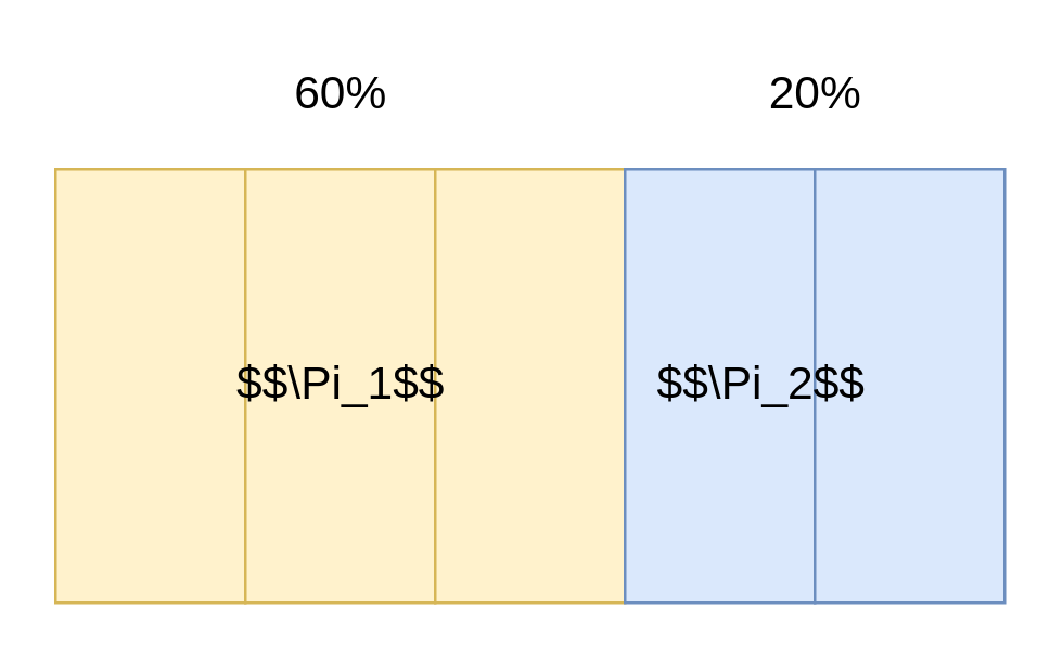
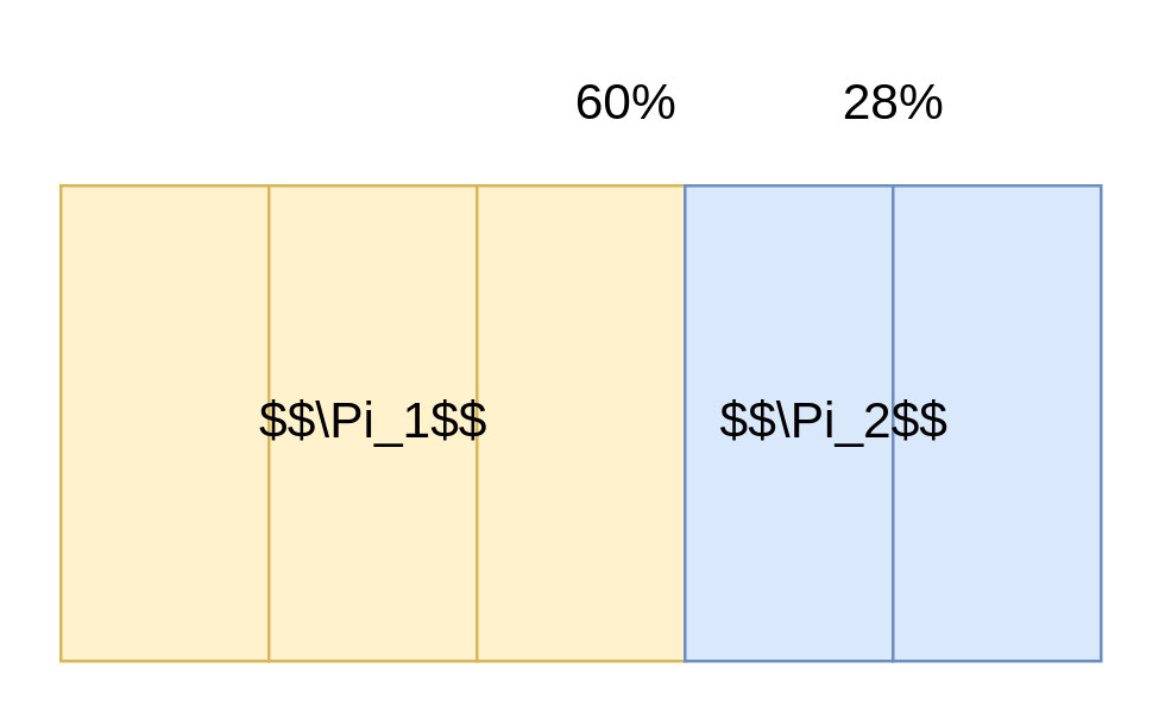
- <mxCell id="7" value="&lt;font style=&quot;font-size: 17px;&quot;&gt;60%&lt;/font&gt;" style="text;html=1;align=center;verticalAlign=middle;resizable=0;points=[];autosize=1;strokeColor=none;fillColor=none;" vertex="1" parent="1"><mxGeometry x="95" y="20" width="60" height="30" as="geometry" /></mxCell>
+ <mxCell id="7" value="&lt;font style=&quot;font-size: 17px;&quot;&gt;60%&lt;/font&gt;" style="text;html=1;align=center;verticalAlign=middle;resizable=0;points=[];autosize=1;strokeColor=none;fillColor=none;" vertex="1" parent="1"><mxGeometry x="180" y="20" width="60" height="30" as="geometry" /></mxCell>
- <mxCell id="8" value="&lt;font style=&quot;font-size: 17px;&quot;&gt;20%&lt;/font&gt;" style="text;html=1;align=center;verticalAlign=middle;resizable=0;points=[];autosize=1;strokeColor=none;fillColor=none;" vertex="1" parent="1"><mxGeometry x="270" y="20" width="60" height="30" as="geometry" /></mxCell>
+ <mxCell id="8" value="&lt;font style=&quot;font-size: 17px;&quot;&gt;28%&lt;/font&gt;" style="text;html=1;align=center;verticalAlign=middle;resizable=0;points=[];autosize=1;strokeColor=none;fillColor=none;" vertex="1" parent="1"><mxGeometry x="270" y="20" width="60" height="30" as="geometry" /></mxCell>
